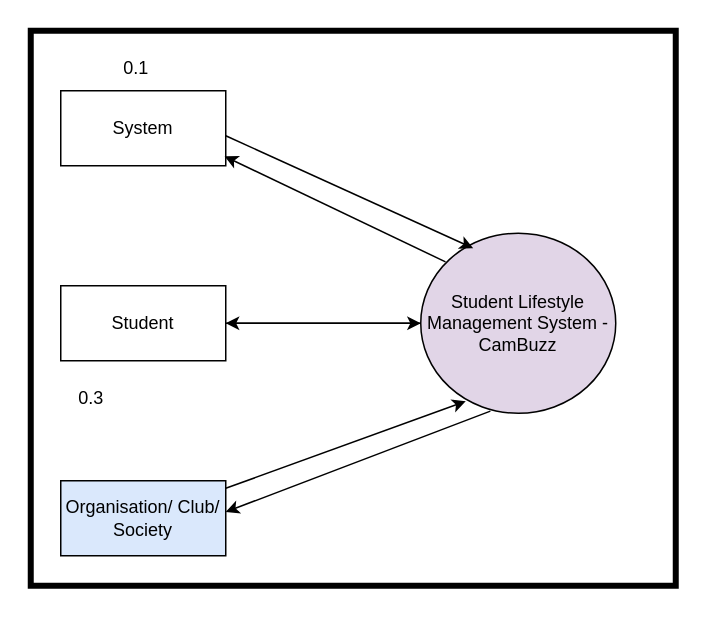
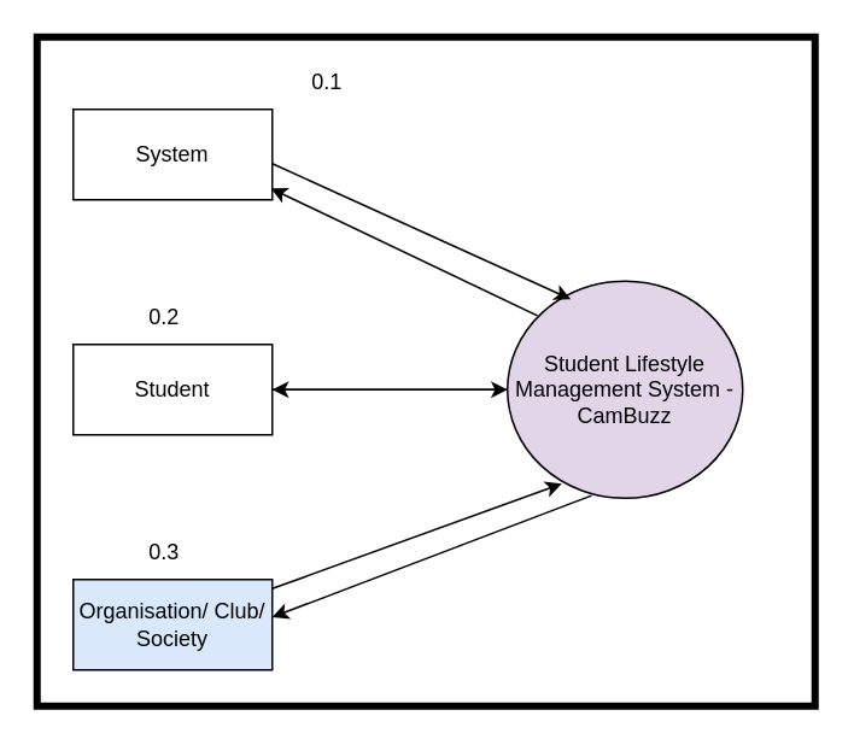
- <mxCell id="10" value="0.1" style="text;html=1;align=center;verticalAlign=middle;resizable=0;points=[];autosize=1;strokeColor=none;fillColor=none;" vertex="1" parent="1"><mxGeometry x="70" y="30" width="40" height="30" as="geometry" /></mxCell>
+ <mxCell id="10" value="0.1" style="text;html=1;align=center;verticalAlign=middle;resizable=0;points=[];autosize=1;strokeColor=none;fillColor=none;" vertex="1" parent="1"><mxGeometry x="160" y="30" width="40" height="30" as="geometry" /></mxCell>
+ <mxCell id="11" value="0.2" style="text;html=1;align=center;verticalAlign=middle;resizable=0;points=[];autosize=1;strokeColor=none;fillColor=none;" vertex="1" parent="1"><mxGeometry x="70" y="160" width="40" height="30" as="geometry" /></mxCell>
- <mxCell id="12" value="0.3" style="text;html=1;align=center;verticalAlign=middle;resizable=0;points=[];autosize=1;strokeColor=none;fillColor=none;" vertex="1" parent="1"><mxGeometry x="40" y="250" width="40" height="30" as="geometry" /></mxCell>
+ <mxCell id="12" value="0.3" style="text;html=1;align=center;verticalAlign=middle;resizable=0;points=[];autosize=1;strokeColor=none;fillColor=none;" vertex="1" parent="1"><mxGeometry x="70" y="290" width="40" height="30" as="geometry" /></mxCell>
